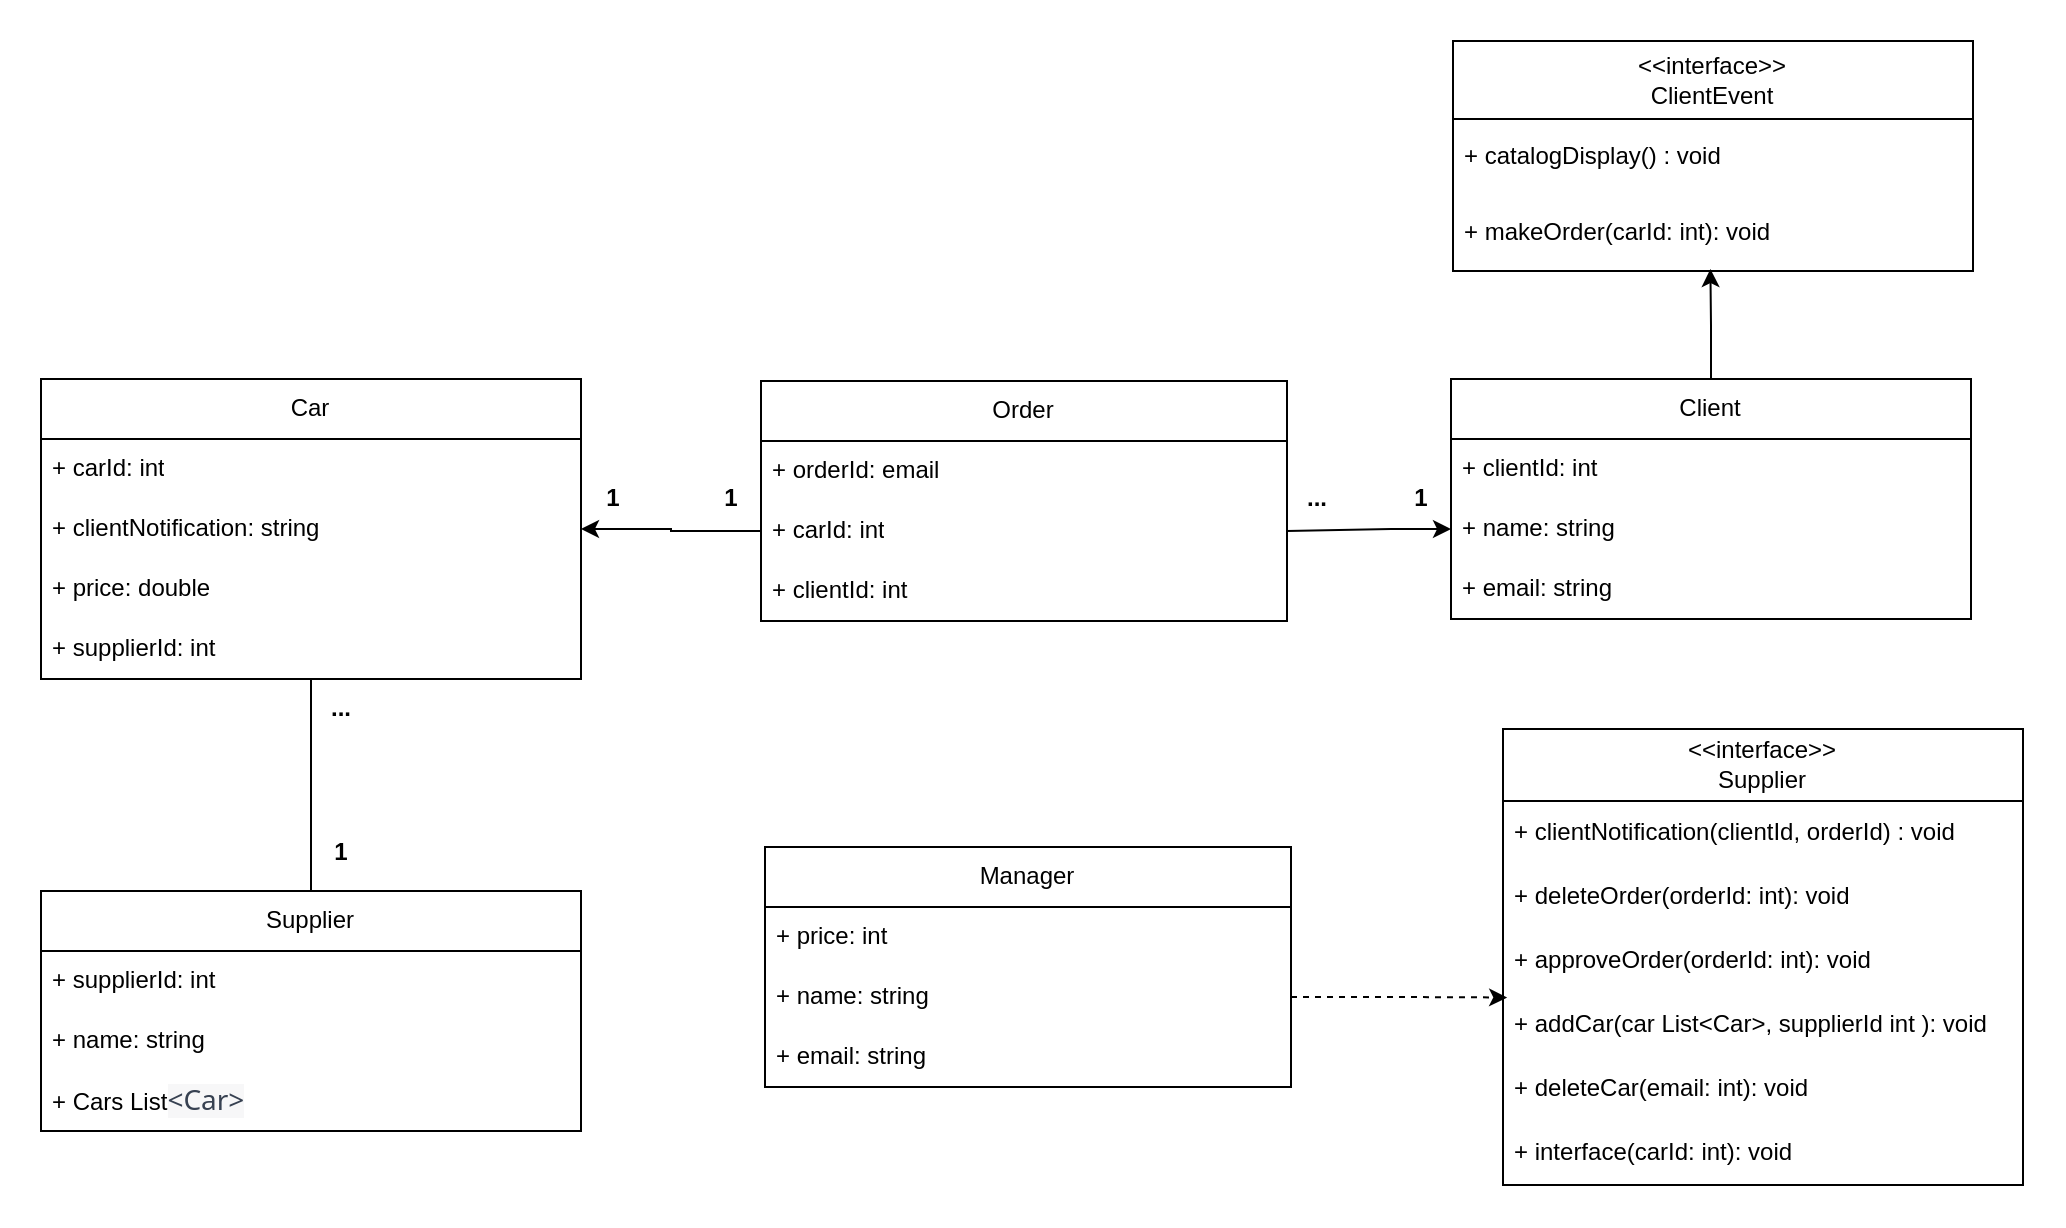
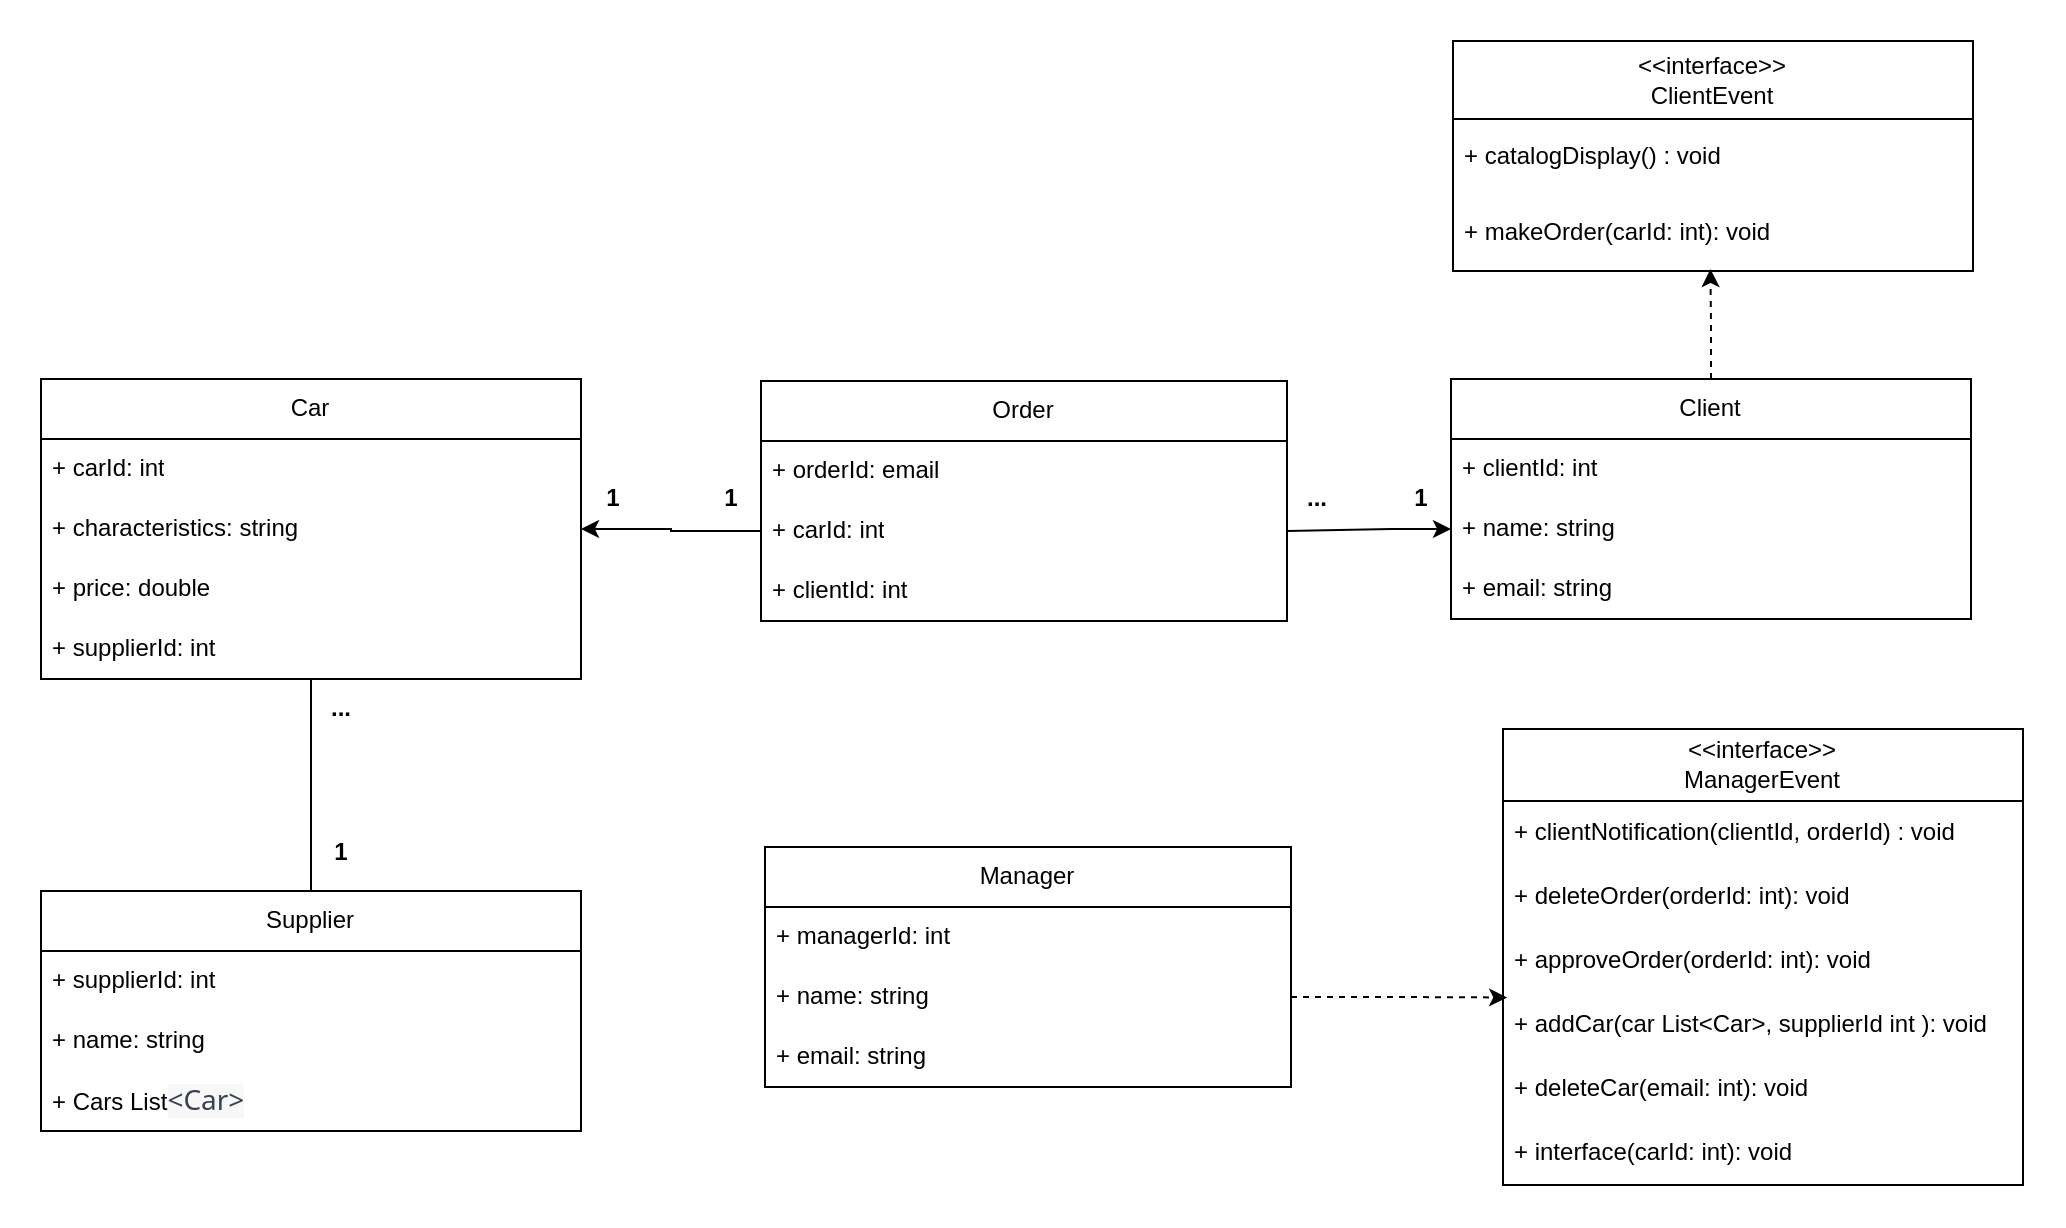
- <mxCell id="9" style="edgeStyle=orthogonalEdgeStyle;rounded=0;orthogonalLoop=1;jettySize=auto;html=1;entryX=0.495;entryY=0.974;entryDx=0;entryDy=0;entryPerimeter=0;dashed=0;" edge="1" parent="1" source="10" target="33"><mxGeometry relative="1" as="geometry"><mxPoint x="855" y="126.2" as="targetPoint" /></mxGeometry></mxCell>
+ <mxCell id="9" style="edgeStyle=orthogonalEdgeStyle;rounded=0;orthogonalLoop=1;jettySize=auto;html=1;entryX=0.495;entryY=0.974;entryDx=0;entryDy=0;entryPerimeter=0;dashed=1;" edge="1" parent="1" source="10" target="33"><mxGeometry relative="1" as="geometry"><mxPoint x="855" y="126.2" as="targetPoint" /></mxGeometry></mxCell>
- <mxCell id="5" value="+&amp;nbsp;clientNotification: string" style="text;strokeColor=none;fillColor=none;align=left;verticalAlign=middle;spacingLeft=4;spacingRight=4;overflow=hidden;points=[[0,0.5],[1,0.5]];portConstraint=eastwest;rotatable=0;whiteSpace=wrap;html=1;" parent="3" vertex="1"><mxGeometry y="60" width="270" height="30" as="geometry" /></mxCell>
+ <mxCell id="5" value="+&amp;nbsp;characteristics: string" style="text;strokeColor=none;fillColor=none;align=left;verticalAlign=middle;spacingLeft=4;spacingRight=4;overflow=hidden;points=[[0,0.5],[1,0.5]];portConstraint=eastwest;rotatable=0;whiteSpace=wrap;html=1;" parent="3" vertex="1"><mxGeometry y="60" width="270" height="30" as="geometry" /></mxCell>
- <mxCell id="34" value="&amp;lt;&amp;lt;interface&amp;gt;&amp;gt;&lt;br&gt;Supplier" style="swimlane;fontStyle=0;childLayout=stackLayout;horizontal=1;startSize=36;horizontalStack=0;resizeParent=1;resizeParentMax=0;resizeLast=0;collapsible=1;marginBottom=0;whiteSpace=wrap;html=1;" vertex="1" parent="1"><mxGeometry x="751" y="364" width="260" height="228" as="geometry" /></mxCell>
+ <mxCell id="34" value="&amp;lt;&amp;lt;interface&amp;gt;&amp;gt;&lt;br&gt;ManagerEvent" style="swimlane;fontStyle=0;childLayout=stackLayout;horizontal=1;startSize=36;horizontalStack=0;resizeParent=1;resizeParentMax=0;resizeLast=0;collapsible=1;marginBottom=0;whiteSpace=wrap;html=1;" vertex="1" parent="1"><mxGeometry x="751" y="364" width="260" height="228" as="geometry" /></mxCell>
- <mxCell id="28" value="+ price: int" style="text;strokeColor=none;fillColor=none;align=left;verticalAlign=middle;spacingLeft=4;spacingRight=4;overflow=hidden;points=[[0,0.5],[1,0.5]];portConstraint=eastwest;rotatable=0;whiteSpace=wrap;html=1;" vertex="1" parent="27"><mxGeometry y="30" width="263" height="30" as="geometry" /></mxCell>
+ <mxCell id="28" value="+ managerId: int" style="text;strokeColor=none;fillColor=none;align=left;verticalAlign=middle;spacingLeft=4;spacingRight=4;overflow=hidden;points=[[0,0.5],[1,0.5]];portConstraint=eastwest;rotatable=0;whiteSpace=wrap;html=1;" vertex="1" parent="27"><mxGeometry y="30" width="263" height="30" as="geometry" /></mxCell>
